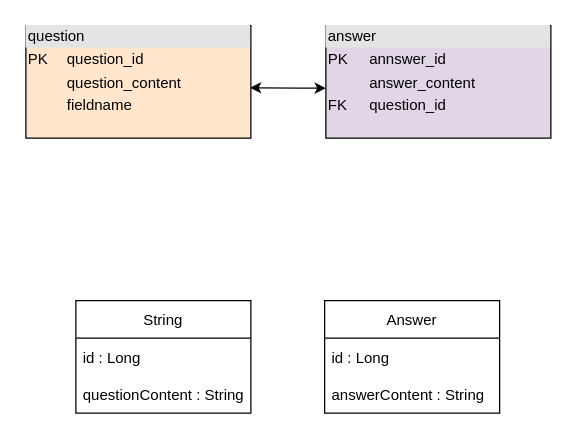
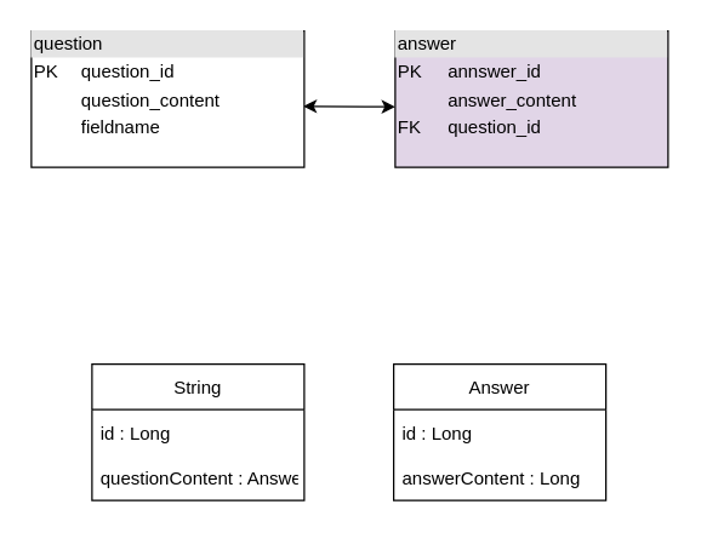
- <mxCell id="9" value="&lt;div style=&quot;box-sizing:border-box;width:100%;background:#e4e4e4;padding:2px;&quot;&gt;question&lt;/div&gt;&lt;table style=&quot;width:100%;font-size:1em;&quot; cellpadding=&quot;2&quot; cellspacing=&quot;0&quot;&gt;&lt;tbody&gt;&lt;tr&gt;&lt;td&gt;PK&lt;/td&gt;&lt;td&gt;question_id&lt;/td&gt;&lt;/tr&gt;&lt;tr&gt;&lt;td&gt;&lt;br&gt;&lt;/td&gt;&lt;td&gt;question_content&lt;/td&gt;&lt;/tr&gt;&lt;tr&gt;&lt;td&gt;&lt;/td&gt;&lt;td&gt;fieldname&lt;/td&gt;&lt;/tr&gt;&lt;/tbody&gt;&lt;/table&gt;" style="verticalAlign=top;align=left;overflow=fill;html=1;fillColor=#ffe6cc;" vertex="1" parent="1"><mxGeometry x="20" y="20" width="180" height="90" as="geometry" /></mxCell>
+ <mxCell id="9" value="&lt;div style=&quot;box-sizing:border-box;width:100%;background:#e4e4e4;padding:2px;&quot;&gt;question&lt;/div&gt;&lt;table style=&quot;width:100%;font-size:1em;&quot; cellpadding=&quot;2&quot; cellspacing=&quot;0&quot;&gt;&lt;tbody&gt;&lt;tr&gt;&lt;td&gt;PK&lt;/td&gt;&lt;td&gt;question_id&lt;/td&gt;&lt;/tr&gt;&lt;tr&gt;&lt;td&gt;&lt;br&gt;&lt;/td&gt;&lt;td&gt;question_content&lt;/td&gt;&lt;/tr&gt;&lt;tr&gt;&lt;td&gt;&lt;/td&gt;&lt;td&gt;fieldname&lt;/td&gt;&lt;/tr&gt;&lt;/tbody&gt;&lt;/table&gt;" style="verticalAlign=top;align=left;overflow=fill;html=1;" vertex="1" parent="1"><mxGeometry x="20" y="20" width="180" height="90" as="geometry" /></mxCell>
- <mxCell id="4" value="questionContent : String" style="text;strokeColor=none;fillColor=none;align=left;verticalAlign=middle;spacingLeft=4;spacingRight=4;overflow=hidden;points=[[0,0.5],[1,0.5]];portConstraint=eastwest;rotatable=0;" vertex="1" parent="2"><mxGeometry y="60" width="140" height="30" as="geometry" /></mxCell>
+ <mxCell id="4" value="questionContent : Answer" style="text;strokeColor=none;fillColor=none;align=left;verticalAlign=middle;spacingLeft=4;spacingRight=4;overflow=hidden;points=[[0,0.5],[1,0.5]];portConstraint=eastwest;rotatable=0;" vertex="1" parent="2"><mxGeometry y="60" width="140" height="30" as="geometry" /></mxCell>
- <mxCell id="7" value="answerContent : String" style="text;strokeColor=none;fillColor=none;align=left;verticalAlign=middle;spacingLeft=4;spacingRight=4;overflow=hidden;points=[[0,0.5],[1,0.5]];portConstraint=eastwest;rotatable=0;" vertex="1" parent="5"><mxGeometry y="60" width="140" height="30" as="geometry" /></mxCell>
+ <mxCell id="7" value="answerContent : Long" style="text;strokeColor=none;fillColor=none;align=left;verticalAlign=middle;spacingLeft=4;spacingRight=4;overflow=hidden;points=[[0,0.5],[1,0.5]];portConstraint=eastwest;rotatable=0;" vertex="1" parent="5"><mxGeometry y="60" width="140" height="30" as="geometry" /></mxCell>
